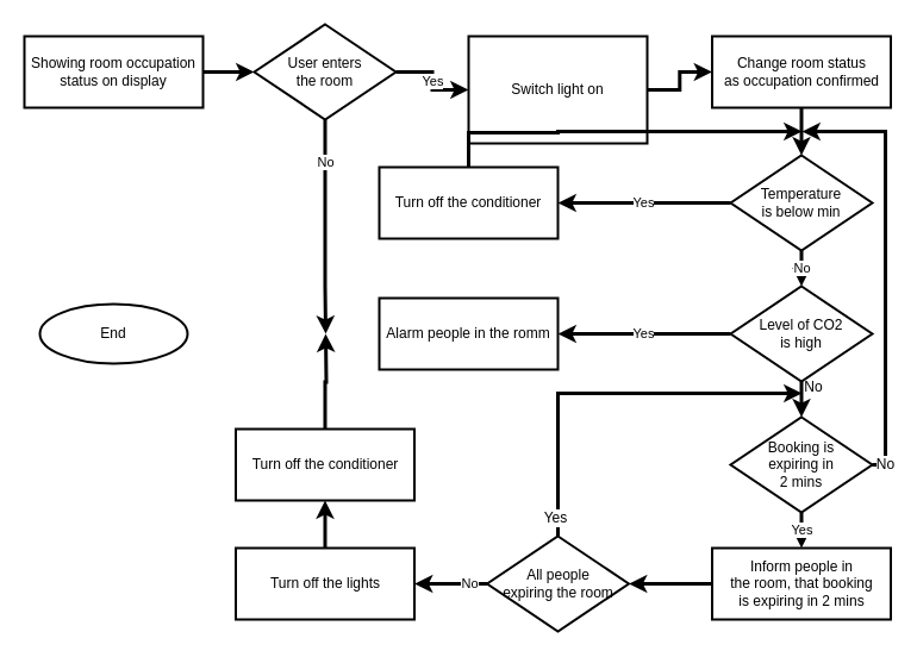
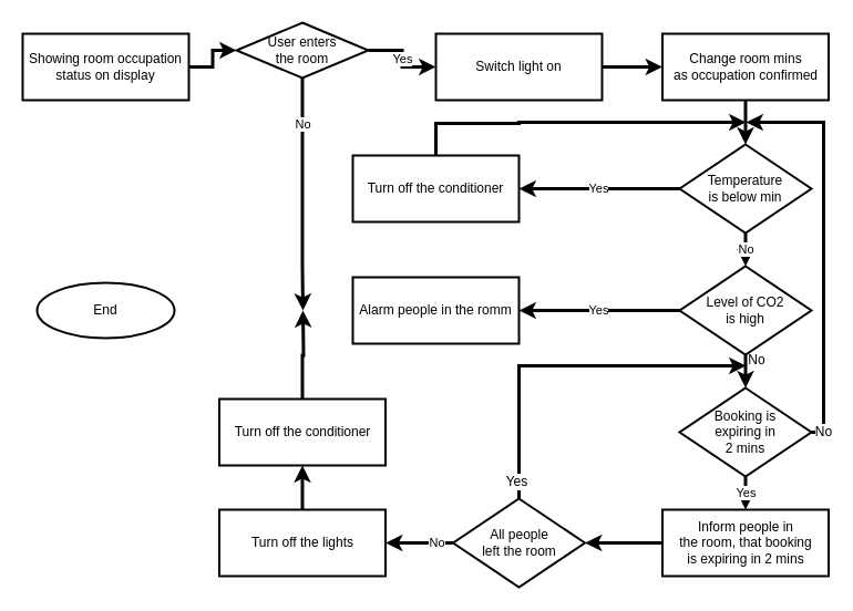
- <mxCell id="13" value="&lt;div&gt;User enters&lt;/div&gt;&lt;div&gt;the room&lt;br&gt;&lt;/div&gt;" style="strokeWidth=2;html=1;shape=mxgraph.flowchart.decision;whiteSpace=wrap;" vertex="1" parent="1"><mxGeometry x="213" y="20" width="119" height="80" as="geometry" /></mxCell>
+ <mxCell id="13" value="&lt;div&gt;User enters&lt;/div&gt;&lt;div&gt;the room&lt;br&gt;&lt;/div&gt;" style="strokeWidth=2;html=1;shape=mxgraph.flowchart.decision;whiteSpace=wrap;" vertex="1" parent="1"><mxGeometry x="213" y="20" width="119" height="50" as="geometry" /></mxCell>
- <mxCell id="6" value="&lt;div&gt;Change room status &lt;br&gt;&lt;/div&gt;&lt;div&gt;as occupation confirmed&lt;br&gt;&lt;/div&gt;" style="rounded=0;whiteSpace=wrap;html=1;strokeWidth=2;" vertex="1" parent="1"><mxGeometry x="597.5" y="30" width="150" height="60" as="geometry" /></mxCell>
+ <mxCell id="6" value="&lt;div&gt;Change room mins &lt;br&gt;&lt;/div&gt;&lt;div&gt;as occupation confirmed&lt;br&gt;&lt;/div&gt;" style="rounded=0;whiteSpace=wrap;html=1;strokeWidth=2;" vertex="1" parent="1"><mxGeometry x="597.5" y="30" width="150" height="60" as="geometry" /></mxCell>
- <mxCell id="10" value="&lt;div&gt;Switch light on&lt;/div&gt;" style="rounded=0;whiteSpace=wrap;html=1;strokeWidth=2;" vertex="1" parent="1"><mxGeometry x="393" y="30" width="150" height="90" as="geometry" /></mxCell>
+ <mxCell id="10" value="&lt;div&gt;Switch light on&lt;/div&gt;" style="rounded=0;whiteSpace=wrap;html=1;strokeWidth=2;" vertex="1" parent="1"><mxGeometry x="393" y="30" width="150" height="60" as="geometry" /></mxCell>
- <mxCell id="22" value="&lt;div&gt;All people&lt;/div&gt;&lt;div&gt;expiring the room&lt;br&gt;&lt;/div&gt;" style="strokeWidth=2;html=1;shape=mxgraph.flowchart.decision;whiteSpace=wrap;" vertex="1" parent="1"><mxGeometry x="408.5" y="450" width="119" height="80" as="geometry" /></mxCell>
+ <mxCell id="22" value="&lt;div&gt;All people&lt;/div&gt;&lt;div&gt;left the room&lt;br&gt;&lt;/div&gt;" style="strokeWidth=2;html=1;shape=mxgraph.flowchart.decision;whiteSpace=wrap;" vertex="1" parent="1"><mxGeometry x="408.5" y="450" width="119" height="80" as="geometry" /></mxCell>
